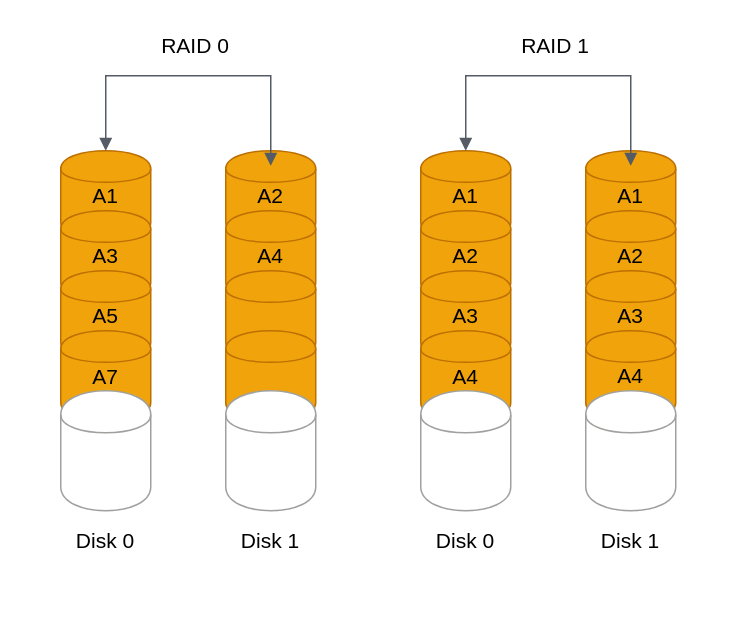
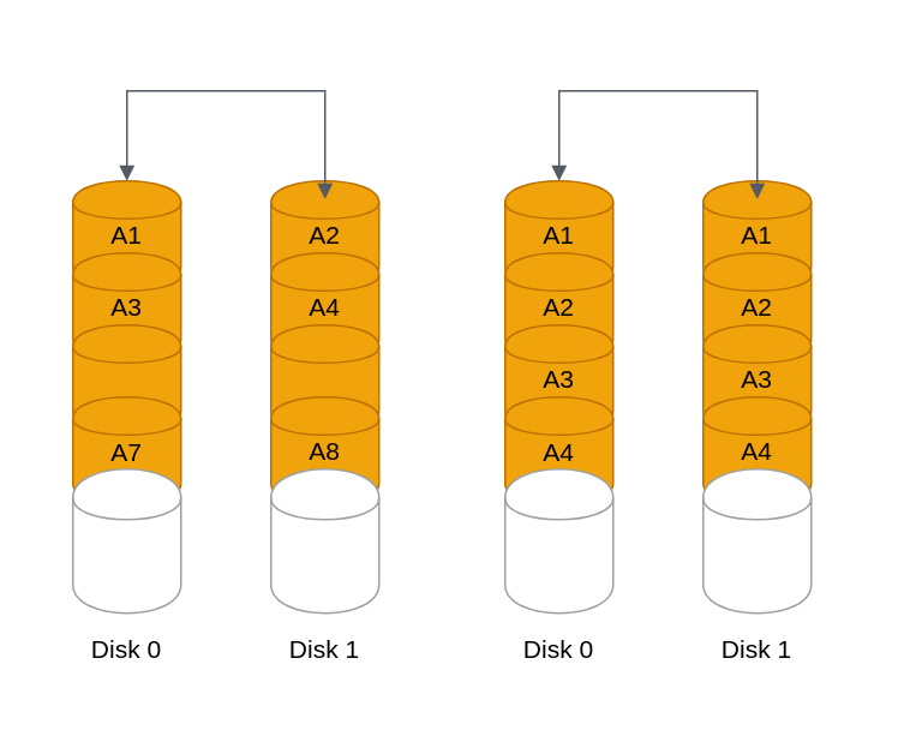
- <mxCell id="12" value="RAID 0" style="text;html=1;strokeColor=none;fillColor=none;align=center;verticalAlign=middle;whiteSpace=wrap;rounded=0;fontSize=14;" vertex="1" parent="1"><mxGeometry x="100" y="20" width="60" height="20" as="geometry" /></mxCell>
- <mxCell id="33" value="RAID 1" style="text;html=1;strokeColor=none;fillColor=none;align=center;verticalAlign=middle;whiteSpace=wrap;rounded=0;fontSize=14;" vertex="1" parent="1"><mxGeometry x="340" y="20" width="60" height="20" as="geometry" /></mxCell>
- <mxCell id="15" value="A5" style="text;html=1;strokeColor=none;fillColor=none;align=center;verticalAlign=middle;whiteSpace=wrap;rounded=0;fontSize=14;" vertex="1" parent="1"><mxGeometry x="50" y="200" width="40" height="20" as="geometry" /></mxCell>
+ <mxCell id="19" value="A8" style="text;html=1;strokeColor=none;fillColor=none;align=center;verticalAlign=middle;whiteSpace=wrap;rounded=0;fontSize=14;" vertex="1" parent="1"><mxGeometry x="160" y="240" width="40" height="20" as="geometry" /></mxCell>
